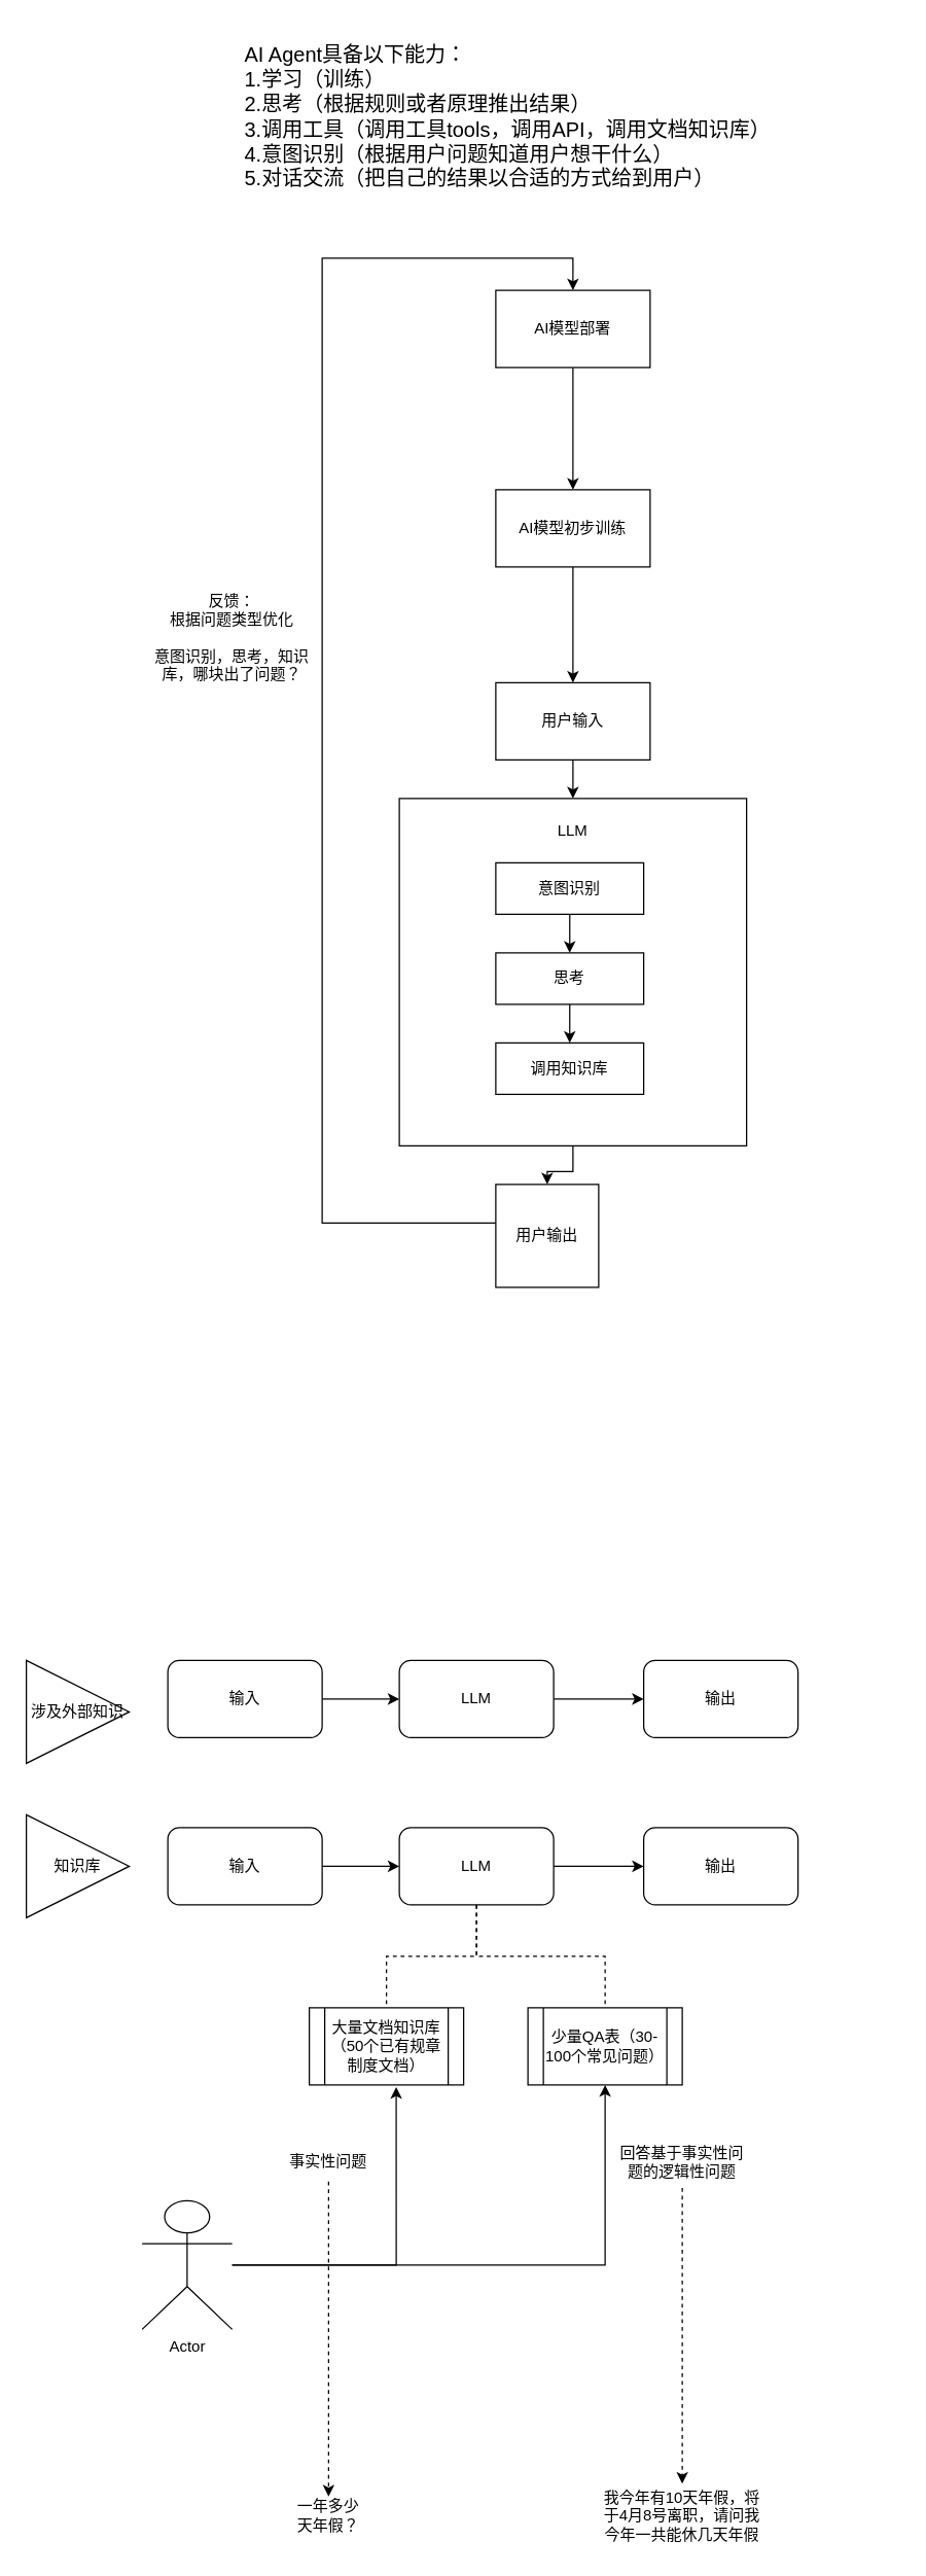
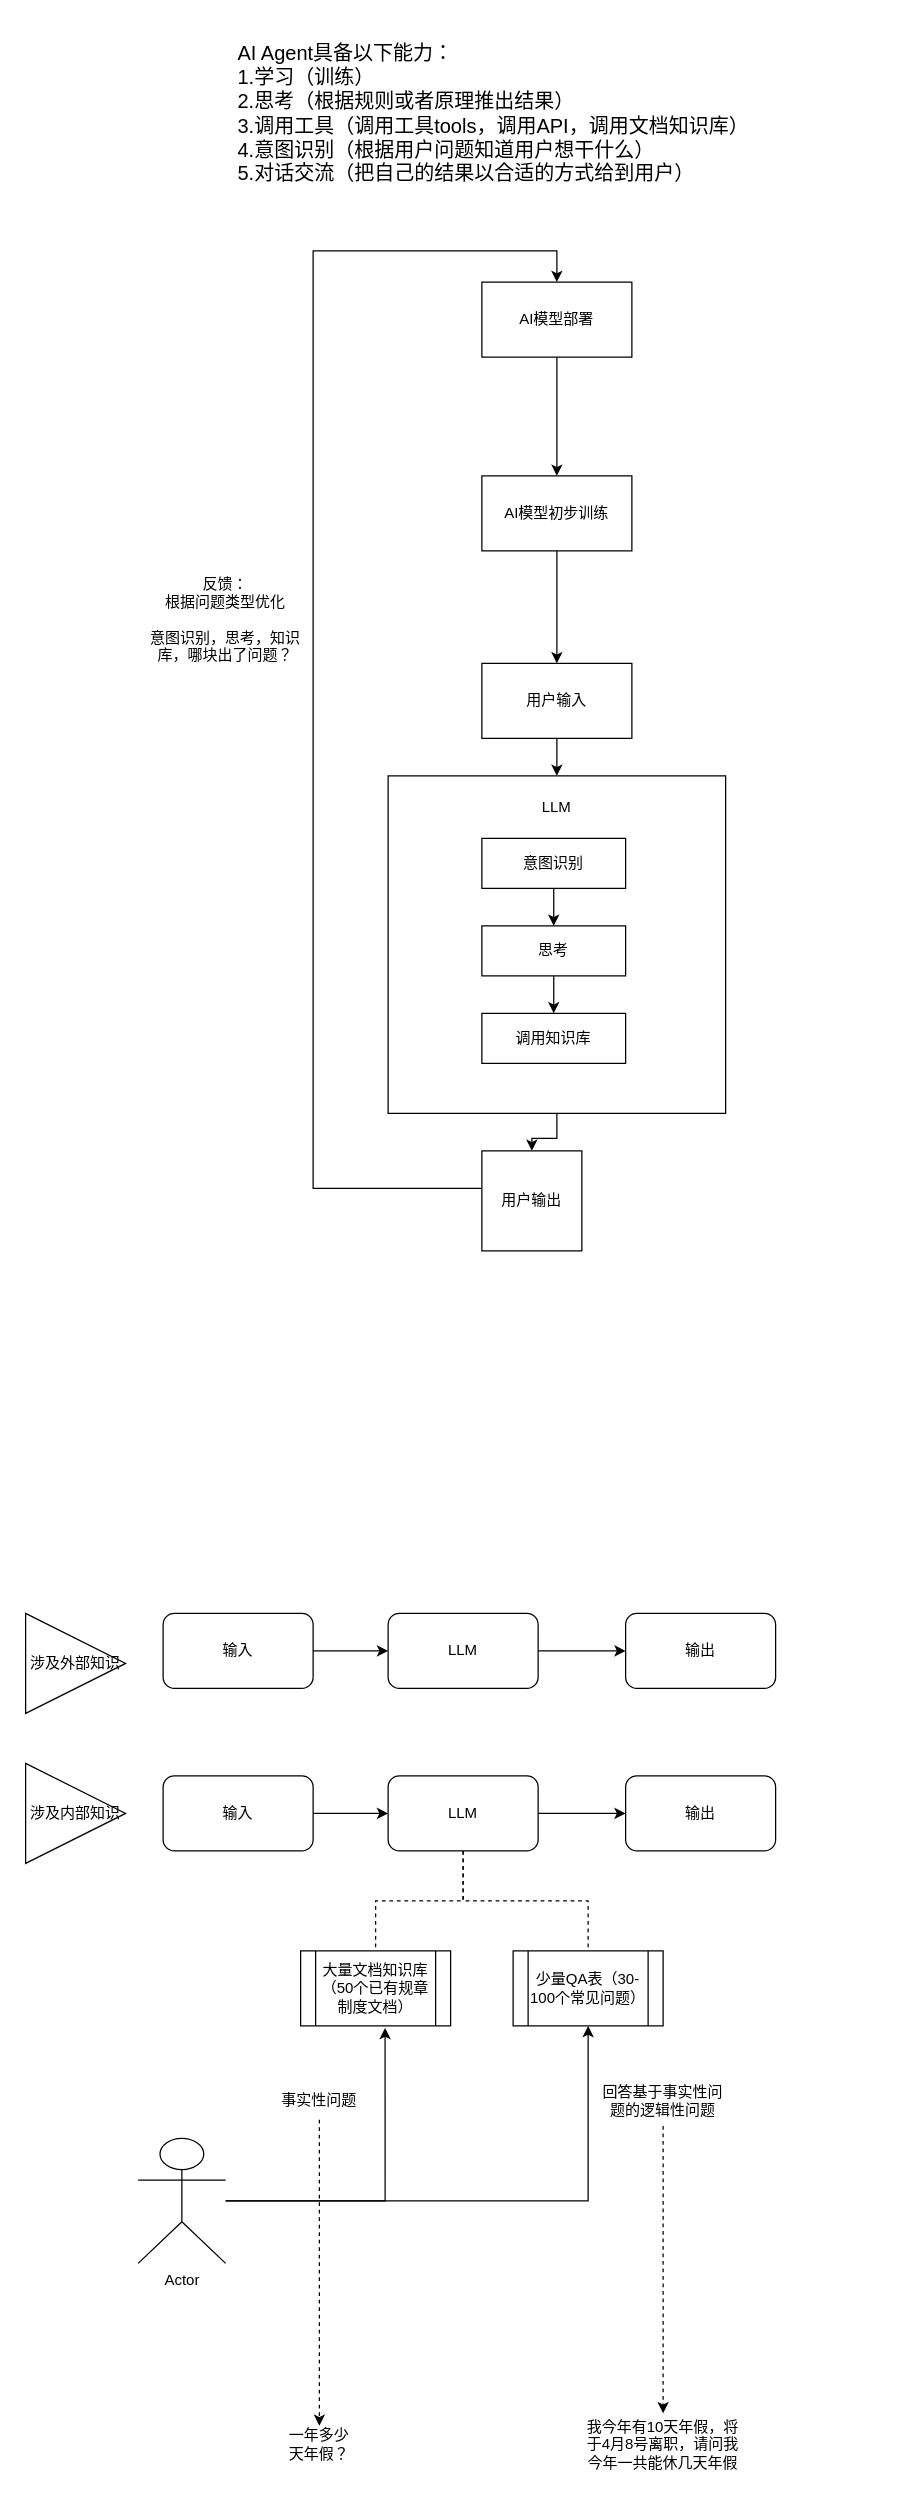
- <mxCell id="28" value="知识库" style="triangle;whiteSpace=wrap;html=1;" vertex="1" parent="1"><mxGeometry y="1410" width="80" height="80" as="geometry" x="20" /></mxCell>
+ <mxCell id="28" value="涉及内部知识" style="triangle;whiteSpace=wrap;html=1;" vertex="1" parent="1"><mxGeometry y="1410" width="80" height="80" as="geometry" x="20" /></mxCell>
